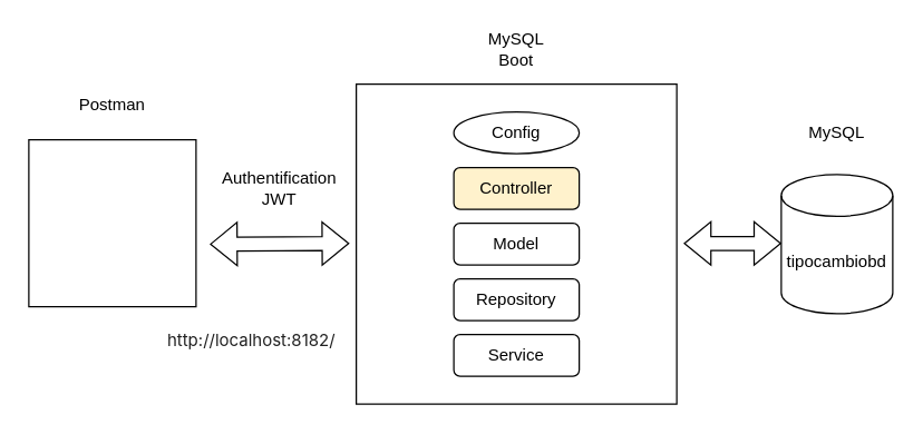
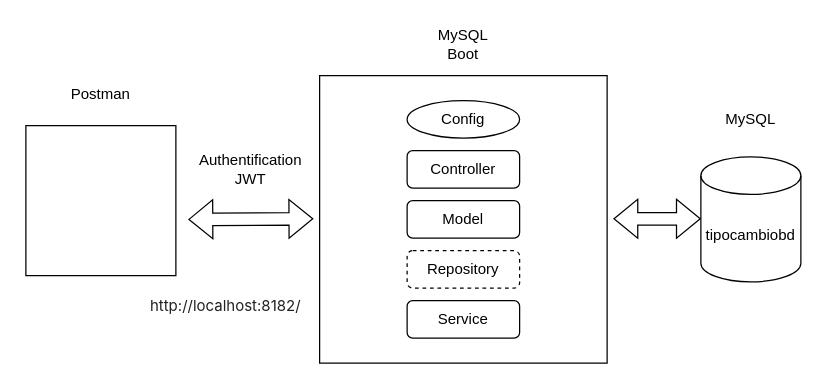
- <mxCell id="7" value="Controller" style="rounded=1;whiteSpace=wrap;html=1;fillColor=#fff2cc;" vertex="1" parent="1"><mxGeometry x="325" y="120" width="90" height="30" as="geometry" /></mxCell>
+ <mxCell id="7" value="Controller" style="rounded=1;whiteSpace=wrap;html=1;" vertex="1" parent="1"><mxGeometry x="325" y="120" width="90" height="30" as="geometry" /></mxCell>
- <mxCell id="9" value="Repository" style="rounded=1;whiteSpace=wrap;html=1;" vertex="1" parent="1"><mxGeometry x="325" y="200" width="90" height="30" as="geometry" /></mxCell>
+ <mxCell id="9" value="Repository" style="rounded=1;whiteSpace=wrap;html=1;dashed=1;" vertex="1" parent="1"><mxGeometry x="325" y="200" width="90" height="30" as="geometry" /></mxCell>
